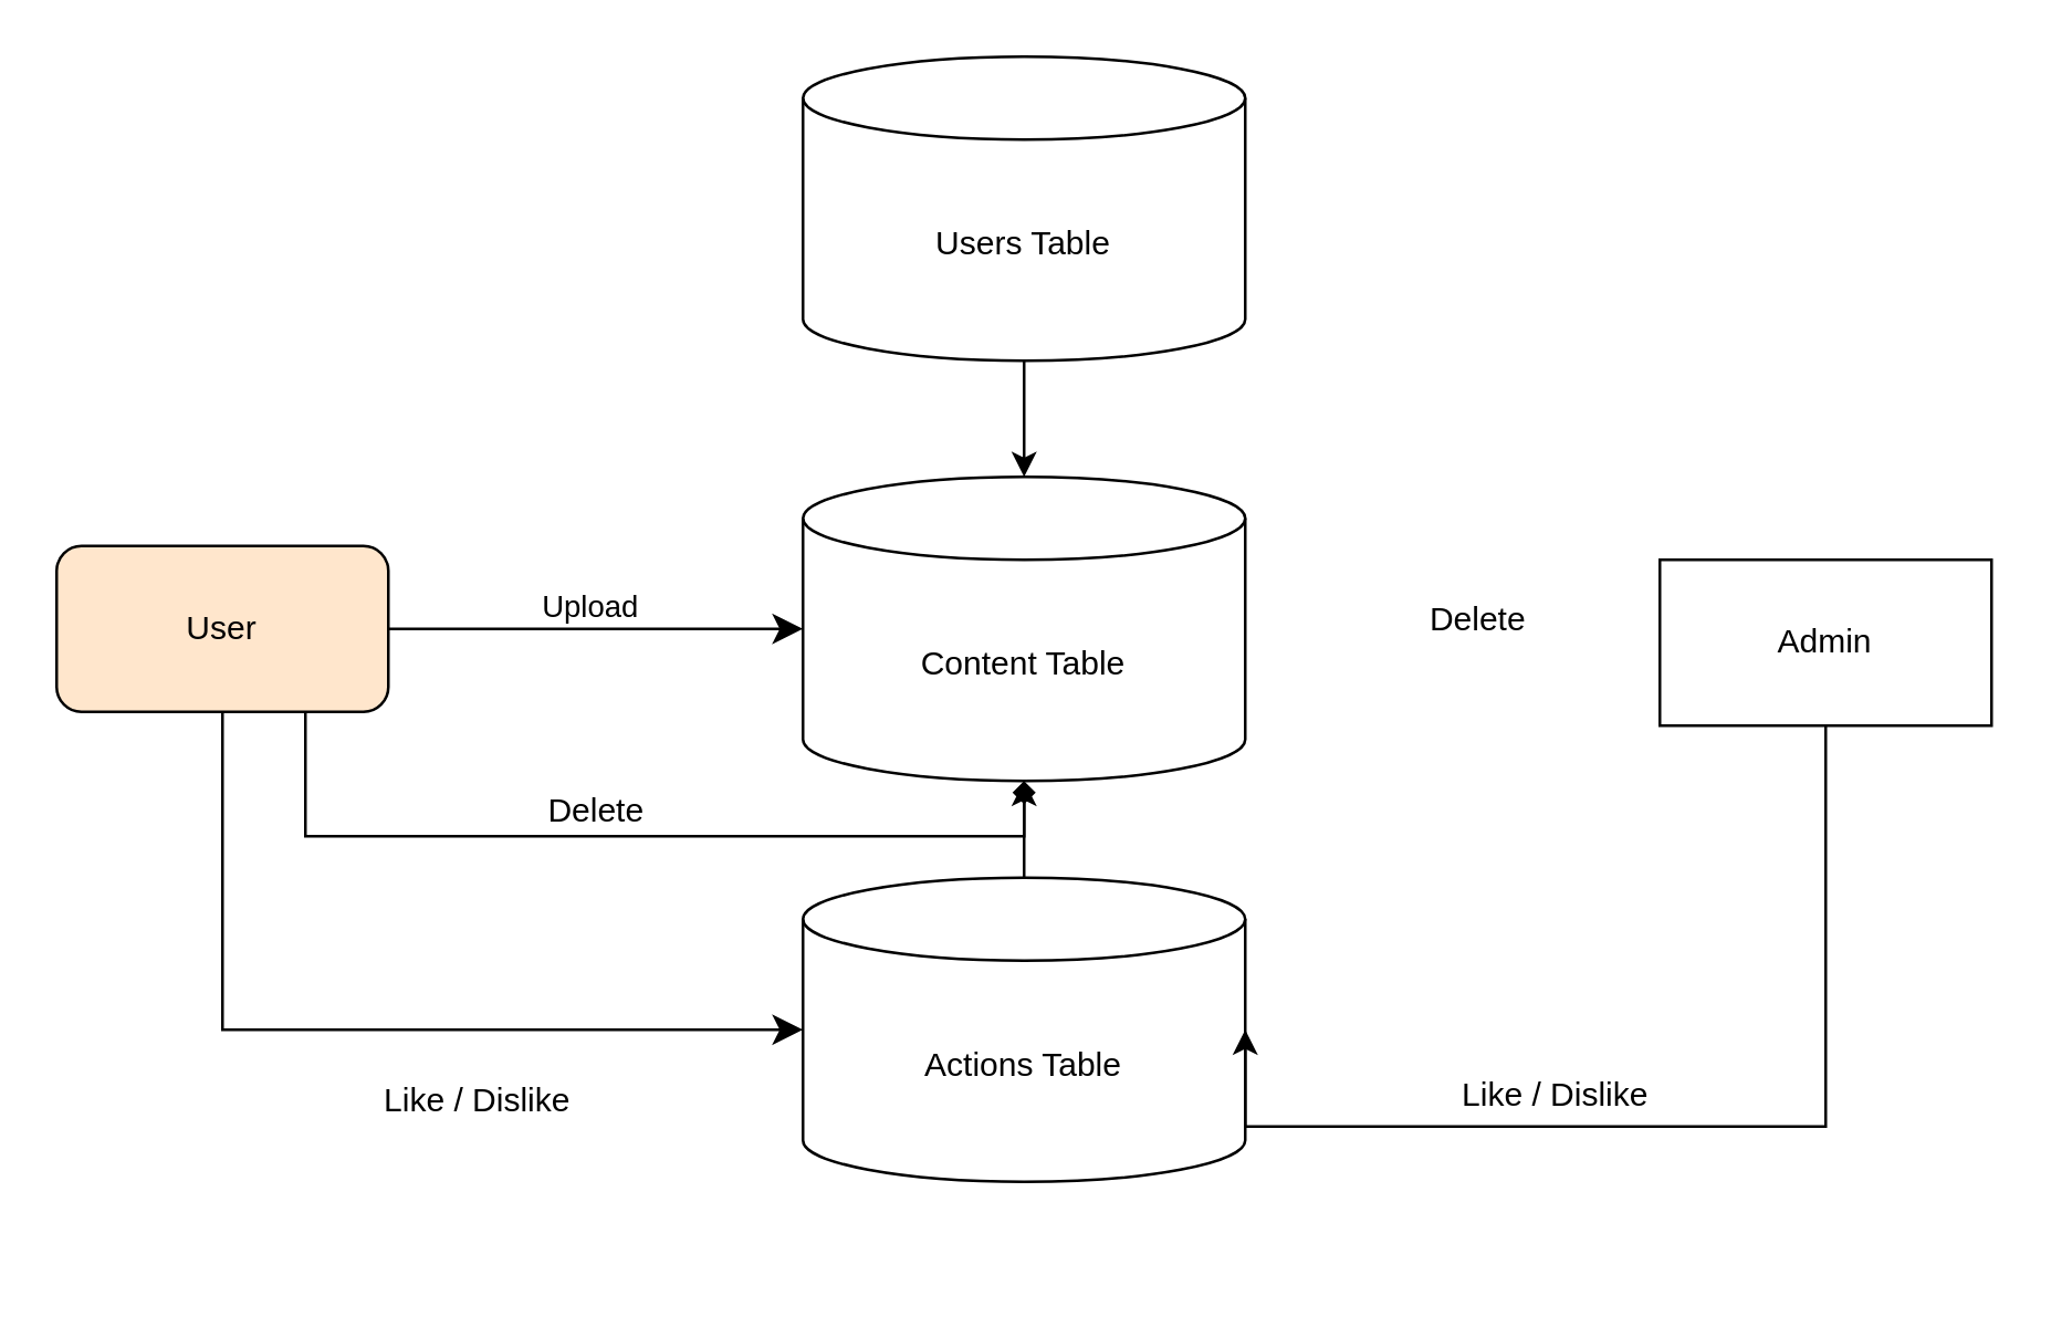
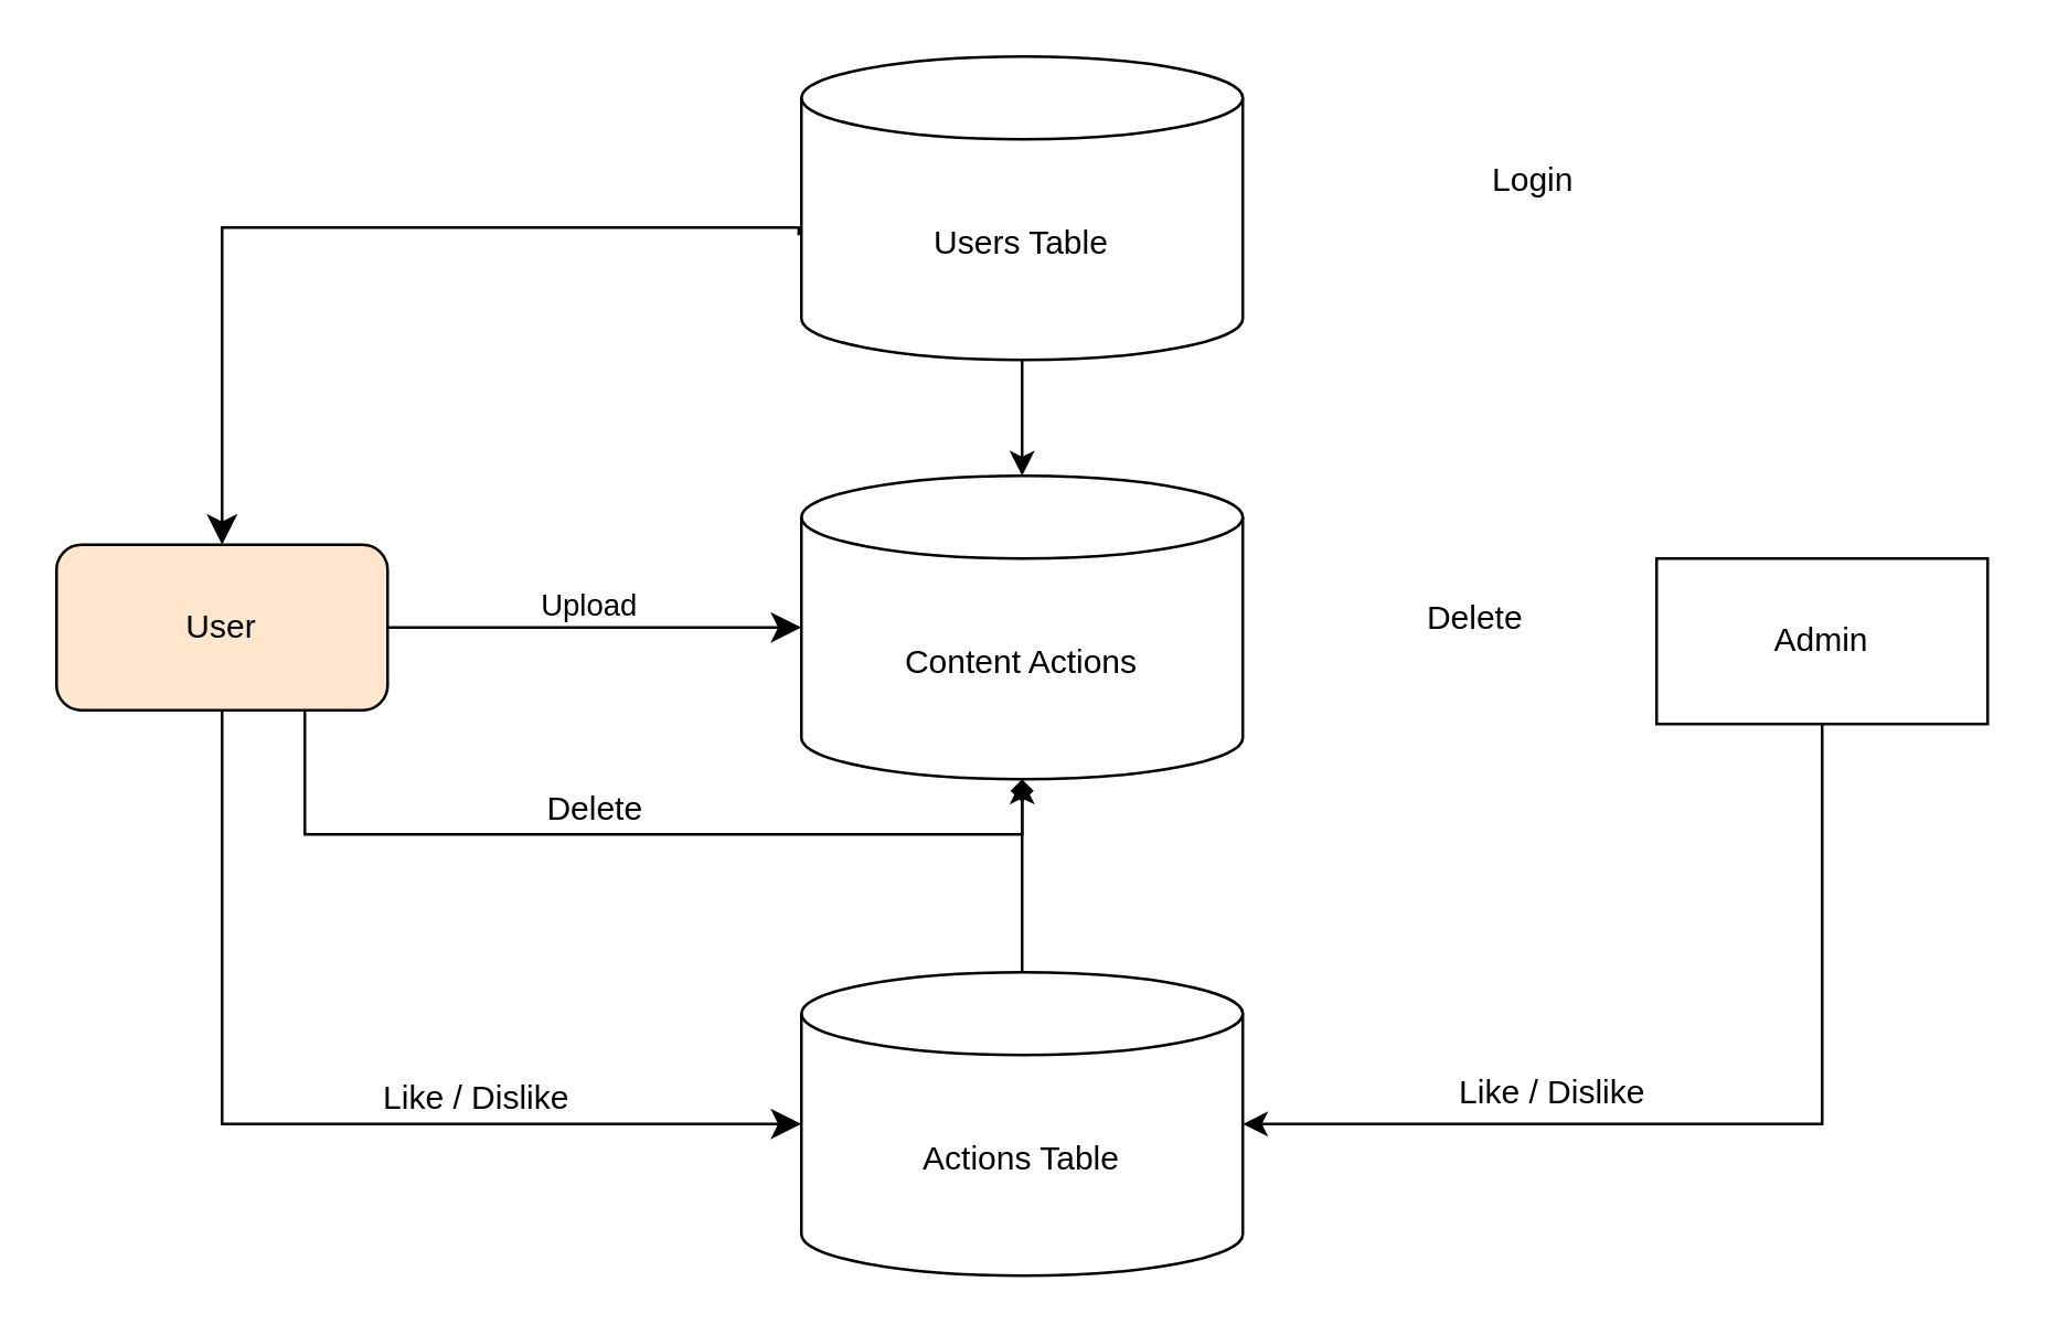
+ <mxCell id="15" value="Login" style="text;html=1;align=center;verticalAlign=middle;resizable=0;points=[];autosize=1;strokeColor=none;fillColor=none;" vertex="1" parent="13"><mxGeometry width="50" height="30" as="geometry" /></mxCell>
+ <mxCell id="12" value="" style="edgeStyle=elbowEdgeStyle;elbow=vertical;endArrow=classic;html=1;curved=0;rounded=0;endSize=8;startSize=8;entryX=0.5;entryY=0;entryDx=0;entryDy=0;exitX=-0.006;exitY=0.589;exitDx=0;exitDy=0;exitPerimeter=0;" edge="1" parent="11" source="2" target="5"><mxGeometry width="50" height="50" relative="1" as="geometry"><mxPoint x="92.289" y="39" as="sourcePoint" /><mxPoint x="92.289" y="-11" as="targetPoint" /><Array as="points"><mxPoint x="53" y="24" /></Array></mxGeometry></mxCell>
- <mxCell id="3" value="Content Table" style="shape=cylinder3;whiteSpace=wrap;html=1;boundedLbl=1;backgroundOutline=1;size=15;" vertex="1" parent="1"><mxGeometry x="290" y="172" width="160" height="110" as="geometry" /></mxCell>
+ <mxCell id="3" value="Content Actions" style="shape=cylinder3;whiteSpace=wrap;html=1;boundedLbl=1;backgroundOutline=1;size=15;" vertex="1" parent="1"><mxGeometry x="290" y="172" width="160" height="110" as="geometry" /></mxCell>
- <mxCell id="4" value="Actions Table" style="shape=cylinder3;whiteSpace=wrap;html=1;boundedLbl=1;backgroundOutline=1;size=15;" vertex="1" parent="1"><mxGeometry x="290" y="317" width="160" height="110" as="geometry" /></mxCell>
+ <mxCell id="4" value="Actions Table" style="shape=cylinder3;whiteSpace=wrap;html=1;boundedLbl=1;backgroundOutline=1;size=15;" vertex="1" parent="1"><mxGeometry x="290" y="352" width="160" height="110" as="geometry" /></mxCell>
